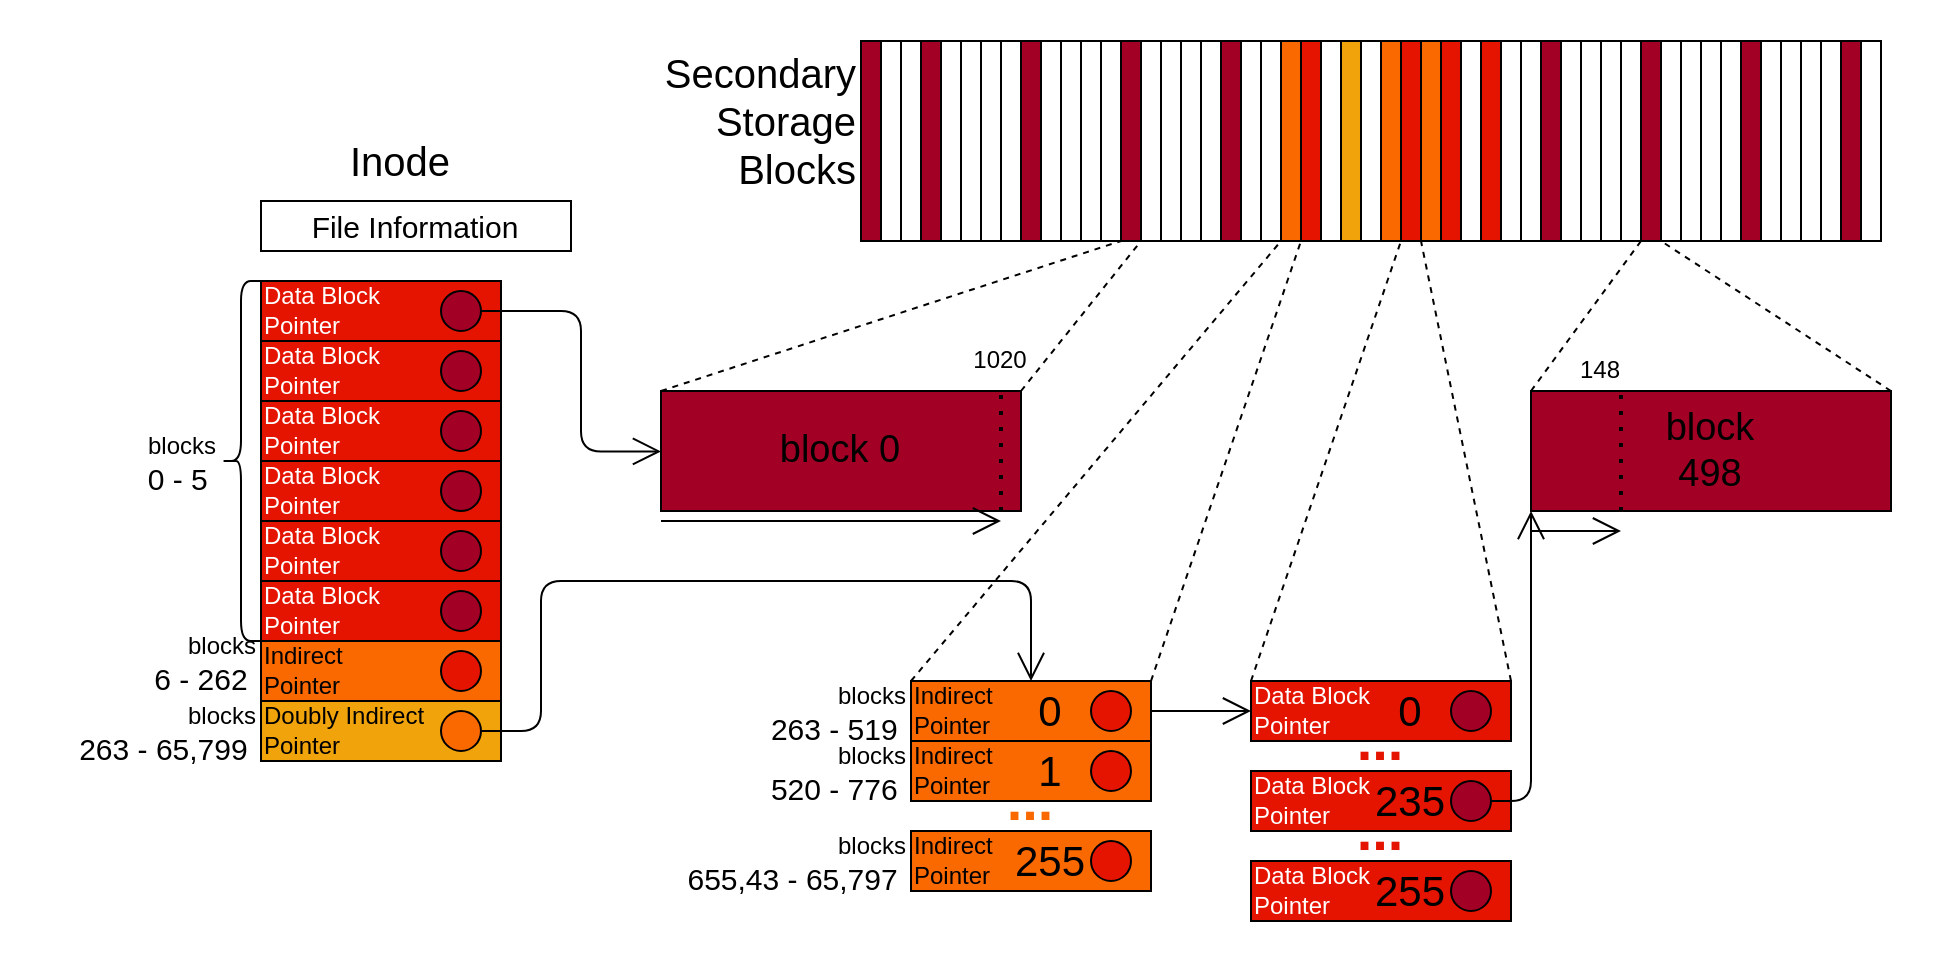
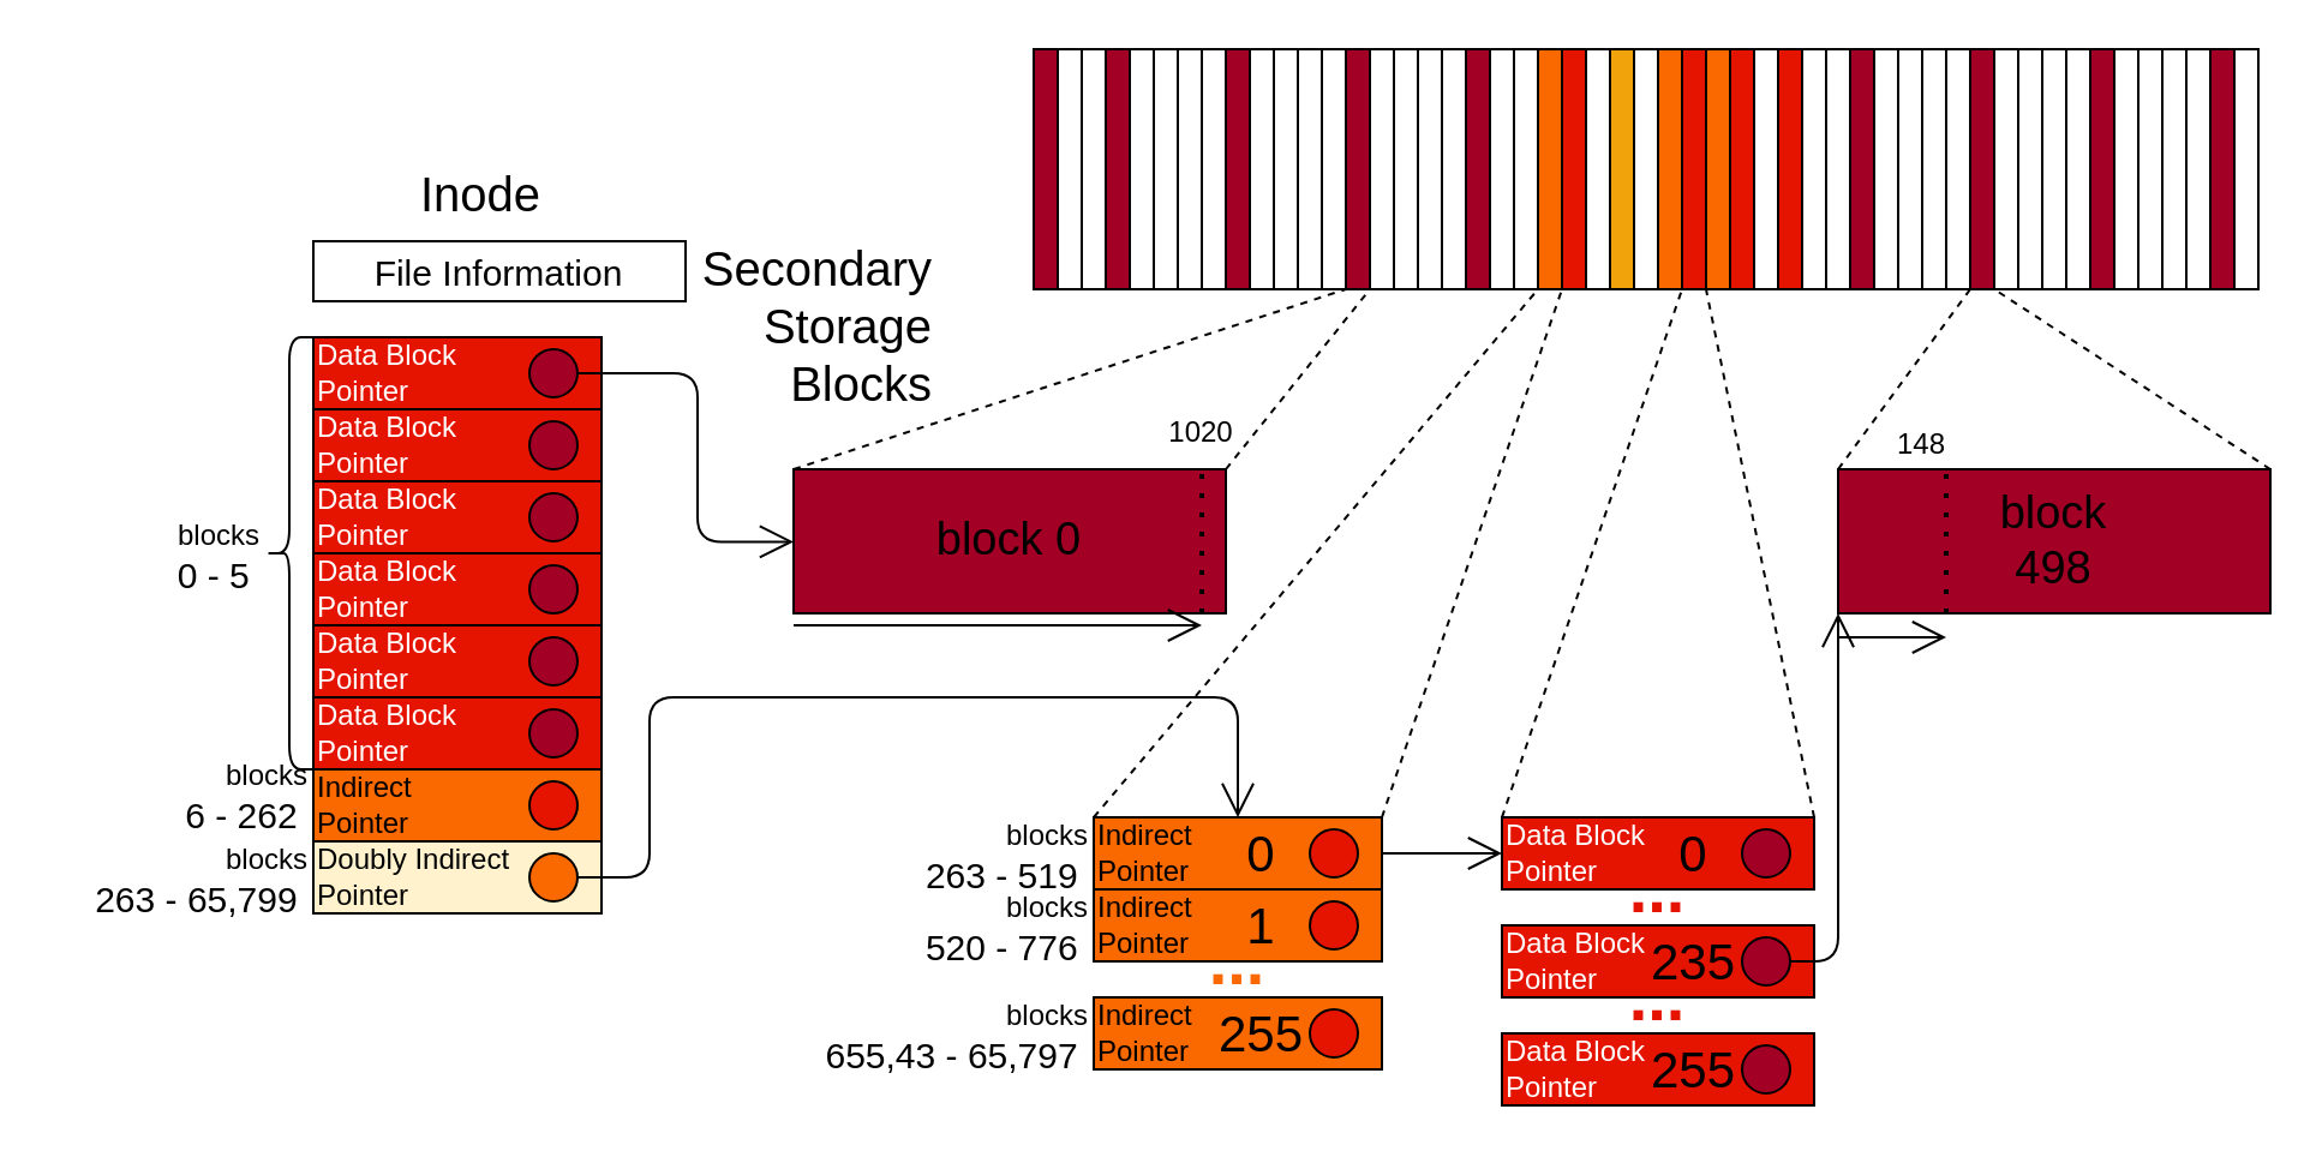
- <mxCell id="72" value="Secondary Storage Blocks" style="text;html=1;strokeColor=none;fillColor=none;align=right;verticalAlign=middle;whiteSpace=wrap;rounded=0;fontSize=20;fontColor=#000000;" vertex="1" parent="1"><mxGeometry x="340" y="20" width="90" height="80" as="geometry" /></mxCell>
+ <mxCell id="72" value="Secondary Storage Blocks" style="text;html=1;strokeColor=none;fillColor=none;align=right;verticalAlign=middle;whiteSpace=wrap;rounded=0;fontSize=20;fontColor=#000000;" vertex="1" parent="1"><mxGeometry x="300" y="95" width="90" height="80" as="geometry" /></mxCell>
- <mxCell id="11" value="Doubly Indirect&lt;br&gt;Pointer" style="rounded=0;whiteSpace=wrap;html=1;align=left;fillColor=#f0a30a;fontColor=#000000;strokeColor=#000000;" vertex="1" parent="1"><mxGeometry x="130" y="350" width="120" height="30" as="geometry" /></mxCell>
+ <mxCell id="11" value="Doubly Indirect&lt;br&gt;Pointer" style="rounded=0;whiteSpace=wrap;html=1;align=left;fillColor=#fff2cc;fontColor=#000000;strokeColor=#000000;" vertex="1" parent="1"><mxGeometry x="130" y="350" width="120" height="30" as="geometry" /></mxCell>
